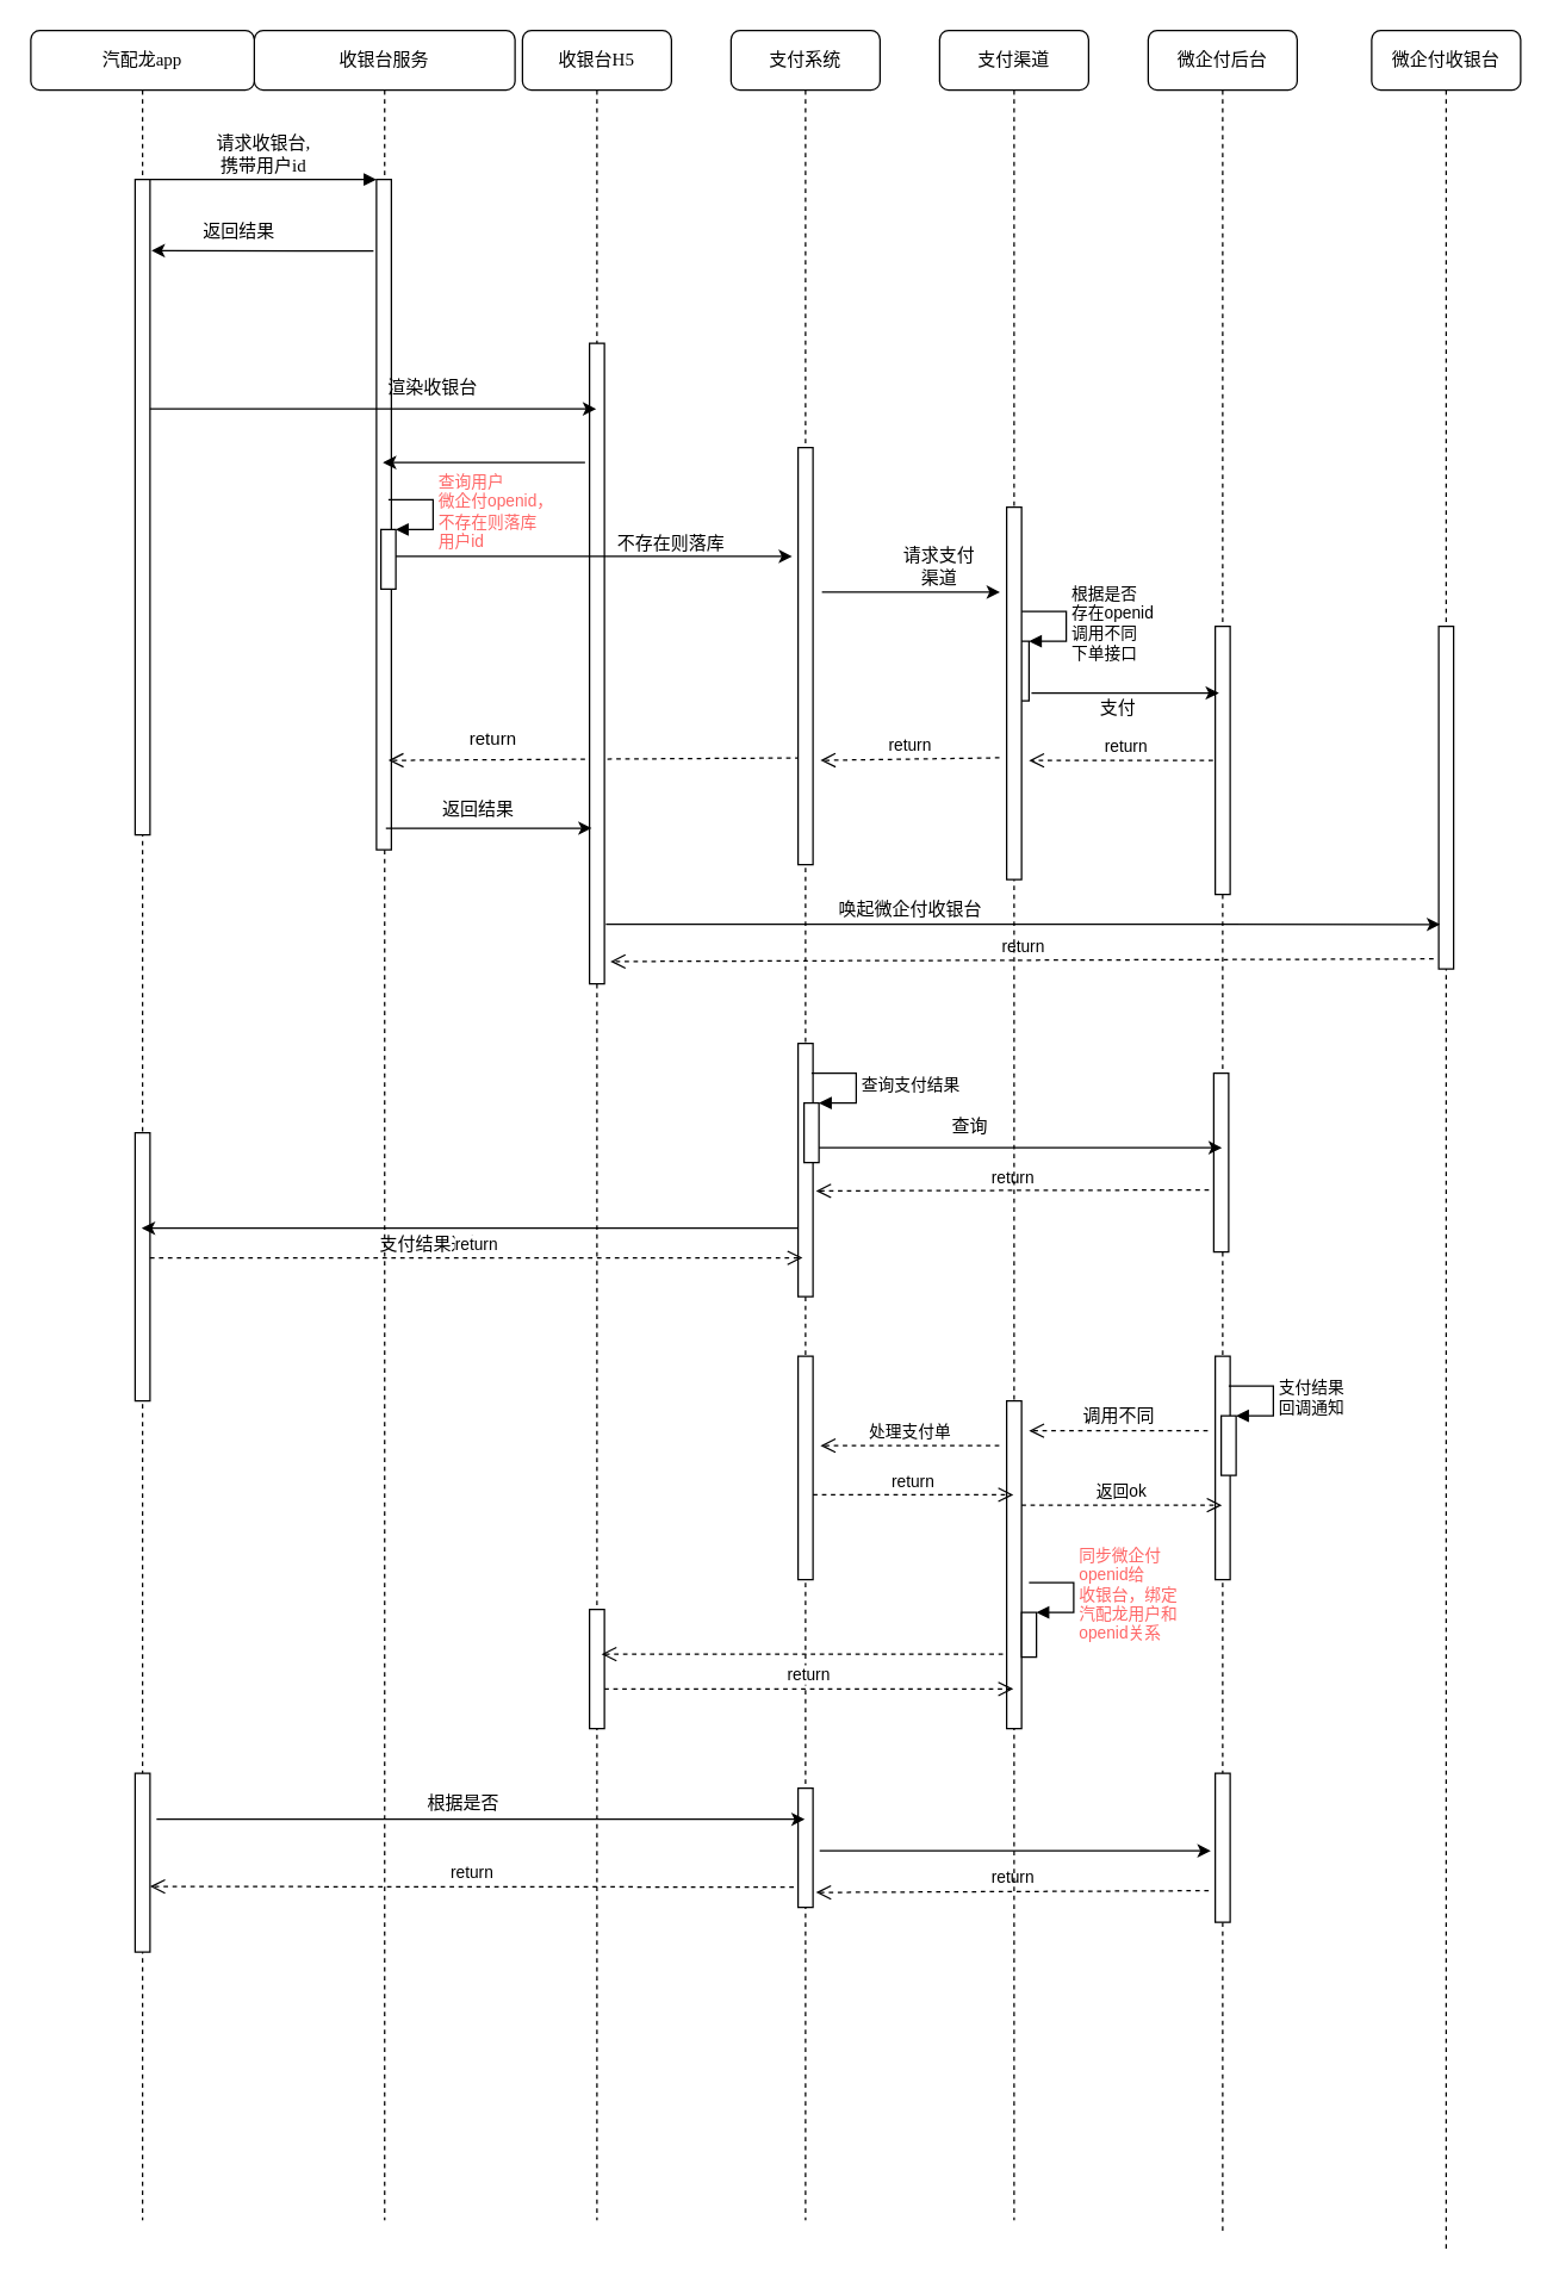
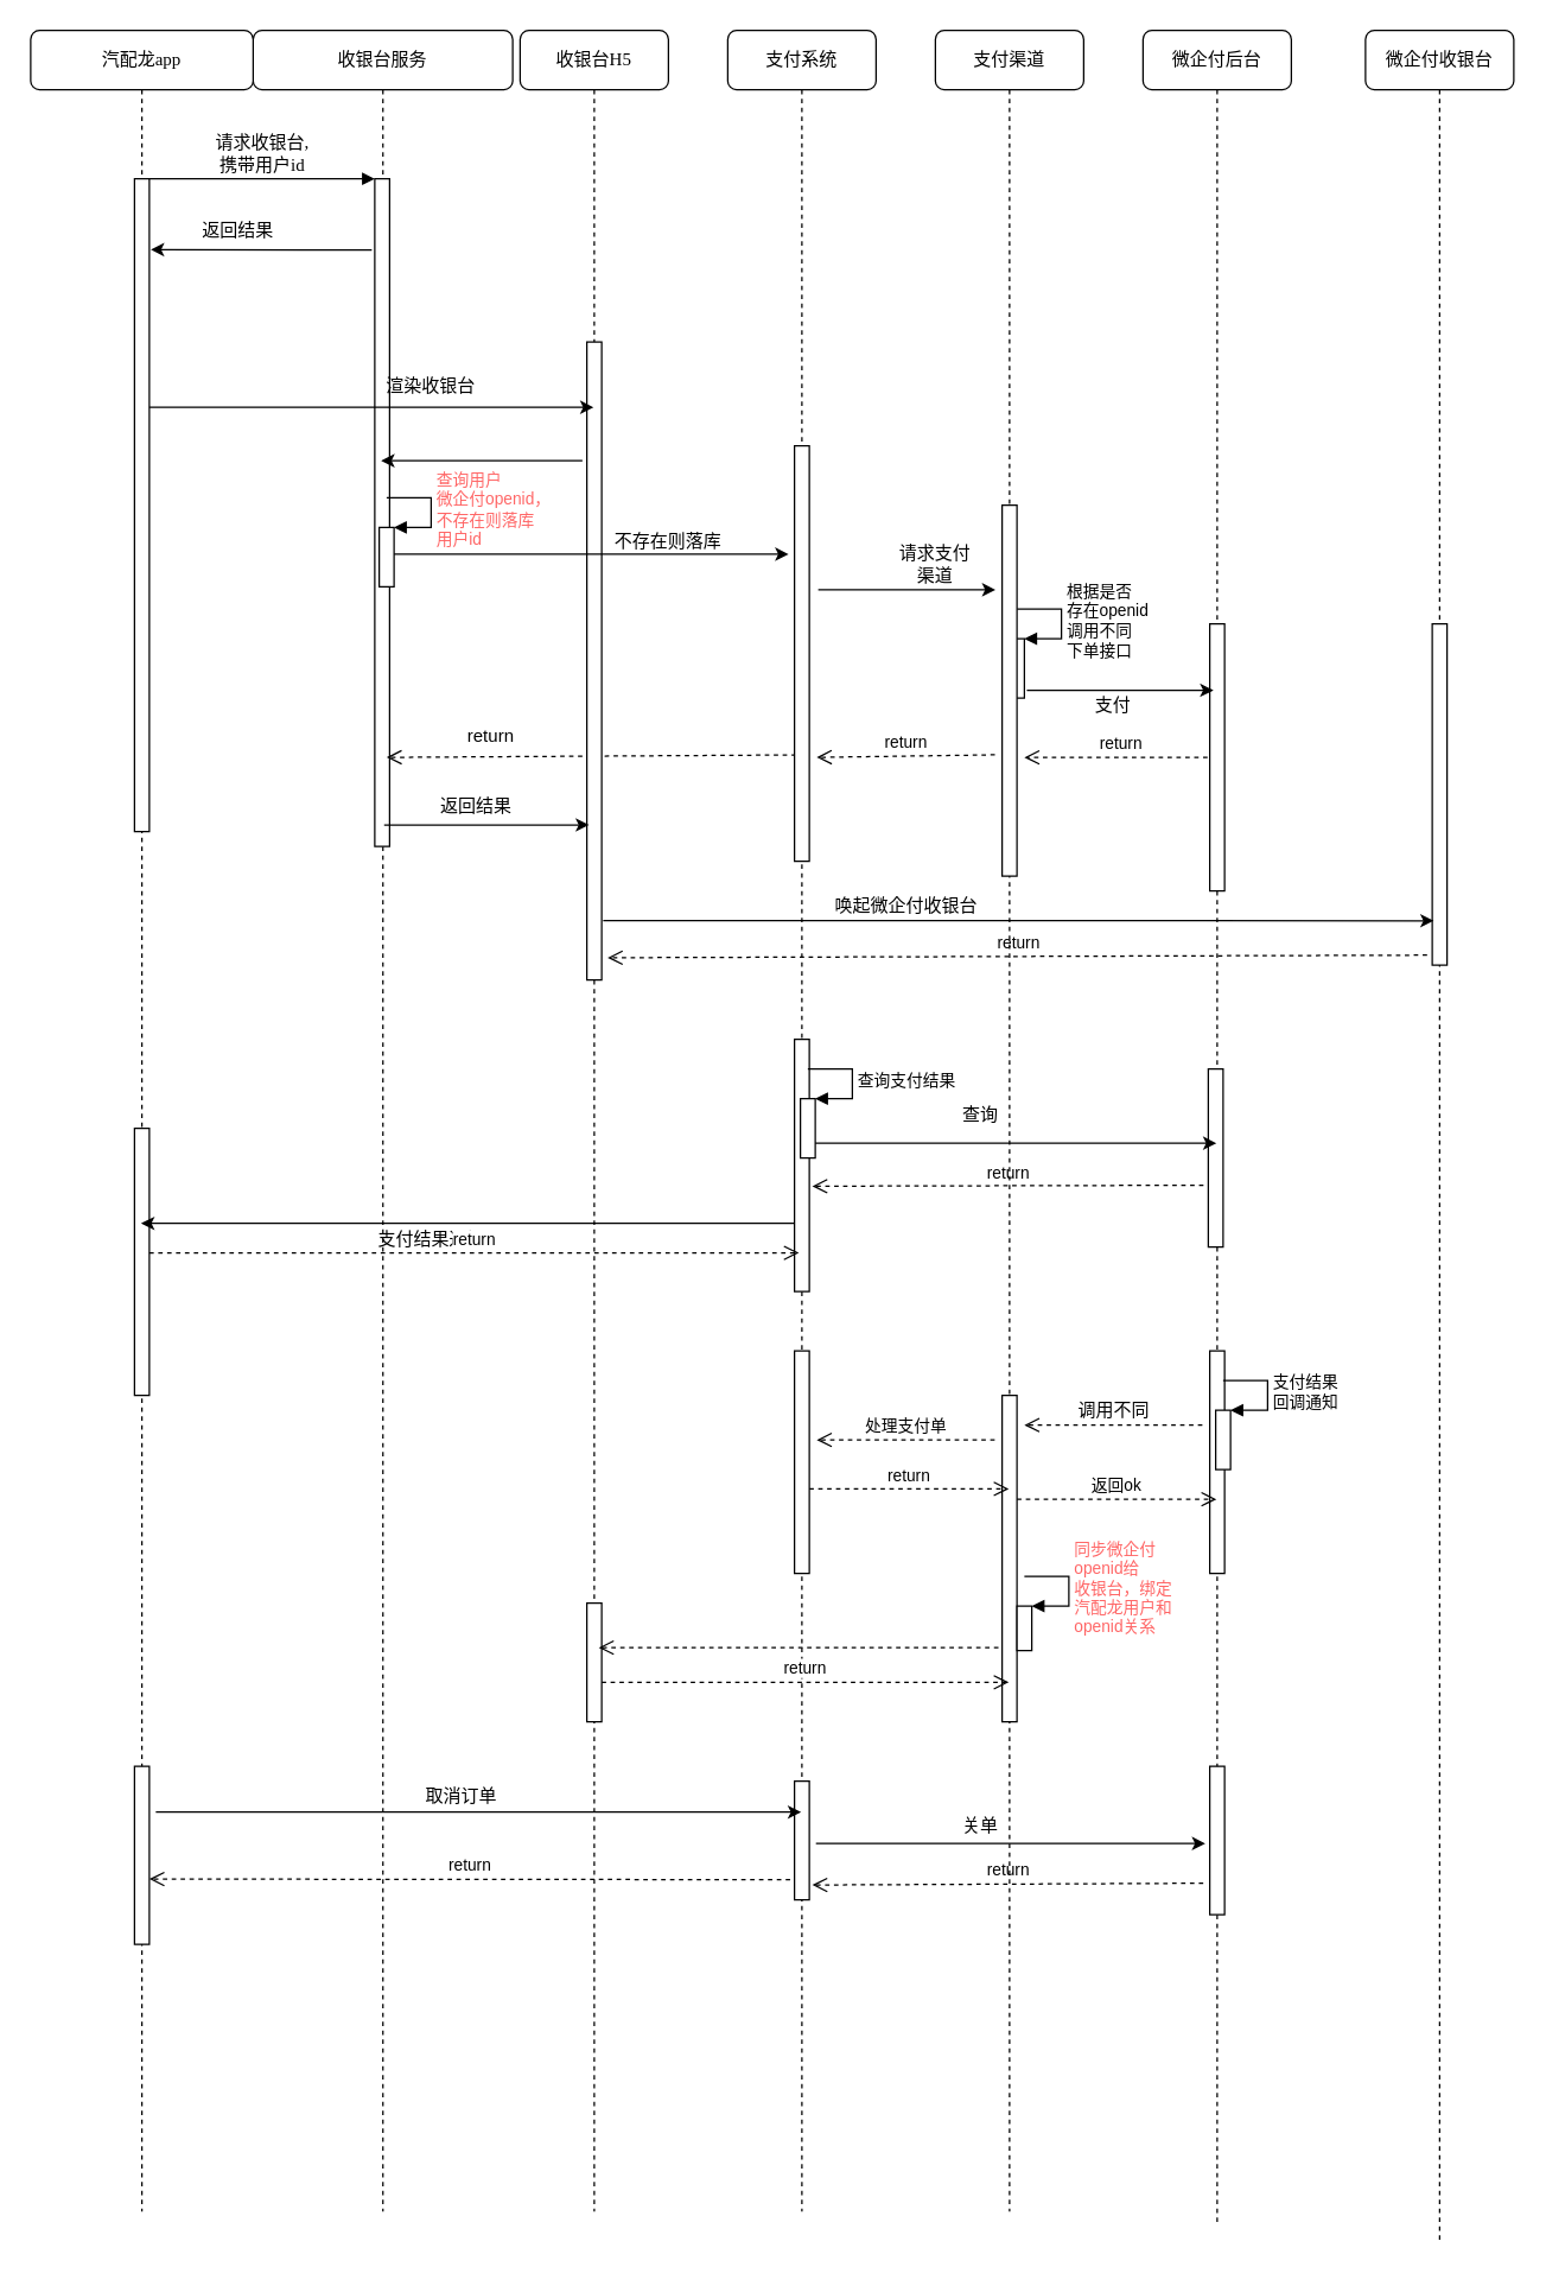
- <mxCell id="64" value="查询" style="text;html=1;align=center;verticalAlign=middle;resizable=0;points=[];autosize=1;strokeColor=none;fillColor=none;fontColor=#000000;" vertex="1" parent="1"><mxGeometry x="630" y="746" width="40" height="20" as="geometry" /></mxCell>
+ <mxCell id="64" value="查询" style="text;html=1;align=center;verticalAlign=middle;resizable=0;points=[];autosize=1;strokeColor=none;fillColor=none;fontColor=#000000;" vertex="1" parent="1"><mxGeometry x="640" y="741" width="40" height="20" as="geometry" /></mxCell>
- <mxCell id="73" value="根据是否" style="text;html=1;align=center;verticalAlign=middle;resizable=0;points=[];autosize=1;strokeColor=none;fillColor=none;fontColor=#000000;" vertex="1" parent="1"><mxGeometry x="280" y="1200" width="60" height="20" as="geometry" /></mxCell>
+ <mxCell id="73" value="取消订单" style="text;html=1;align=center;verticalAlign=middle;resizable=0;points=[];autosize=1;strokeColor=none;fillColor=none;fontColor=#000000;" vertex="1" parent="1"><mxGeometry x="280" y="1200" width="60" height="20" as="geometry" /></mxCell>
+ <mxCell id="75" value="关单" style="text;html=1;align=center;verticalAlign=middle;resizable=0;points=[];autosize=1;strokeColor=none;fillColor=none;fontColor=#000000;" vertex="1" parent="1"><mxGeometry x="640" y="1220" width="40" height="20" as="geometry" /></mxCell>
